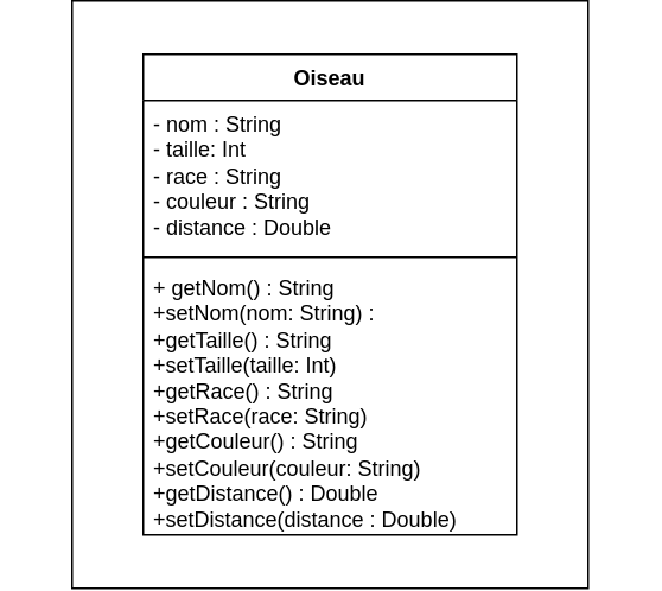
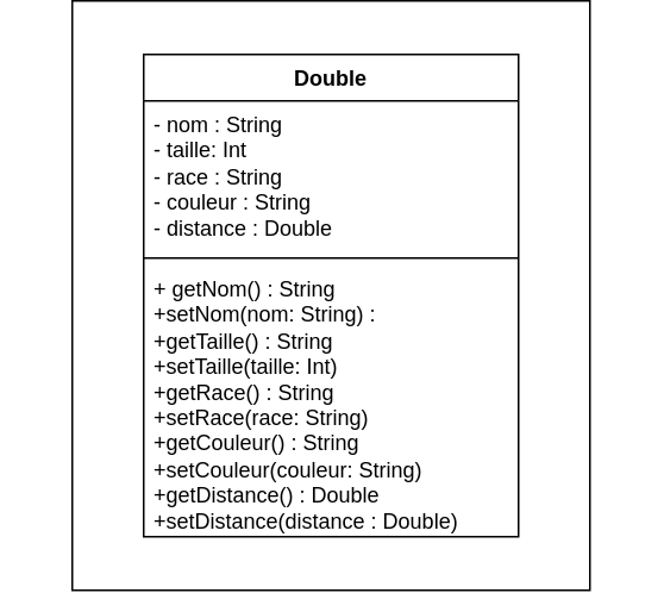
- <mxCell id="3" value="Oiseau" style="swimlane;fontStyle=1;align=center;verticalAlign=top;childLayout=stackLayout;horizontal=1;startSize=26;horizontalStack=0;resizeParent=1;resizeParentMax=0;resizeLast=0;collapsible=1;marginBottom=0;whiteSpace=wrap;html=1;" vertex="1" parent="1"><mxGeometry x="80" y="30" width="210" height="270" as="geometry" /></mxCell>
+ <mxCell id="3" value="Double" style="swimlane;fontStyle=1;align=center;verticalAlign=top;childLayout=stackLayout;horizontal=1;startSize=26;horizontalStack=0;resizeParent=1;resizeParentMax=0;resizeLast=0;collapsible=1;marginBottom=0;whiteSpace=wrap;html=1;" vertex="1" parent="1"><mxGeometry x="80" y="30" width="210" height="270" as="geometry" /></mxCell>
